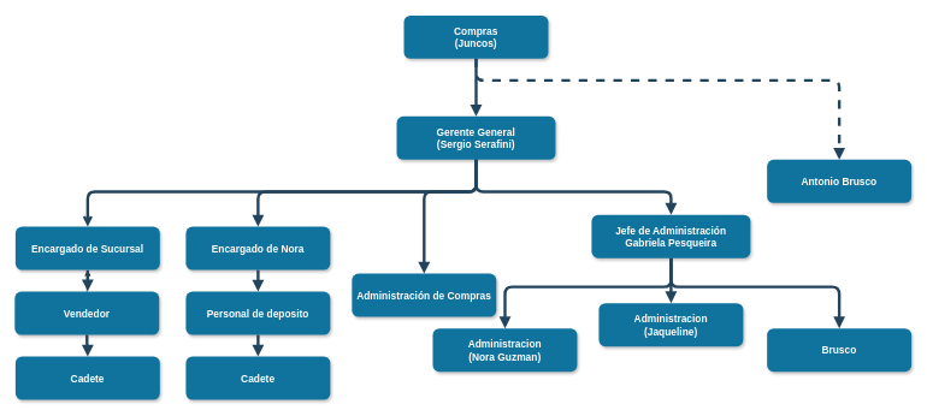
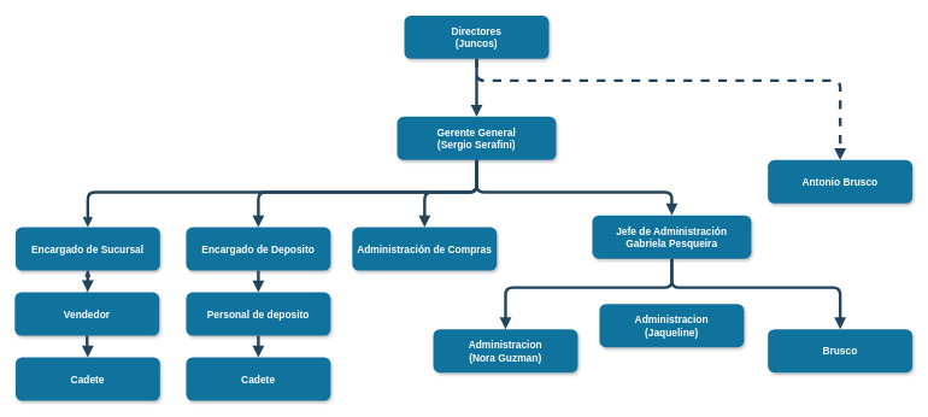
- <mxCell id="2" value="Compras&#10;(Juncos)" style="rounded=1;fillColor=#10739E;strokeColor=none;shadow=1;gradientColor=none;fontStyle=1;fontColor=#FFFFFF;fontSize=14;" parent="1" vertex="1"><mxGeometry x="559" y="20.5" width="200" height="60" as="geometry" /></mxCell>
+ <mxCell id="2" value="Directores&#10;(Juncos)" style="rounded=1;fillColor=#10739E;strokeColor=none;shadow=1;gradientColor=none;fontStyle=1;fontColor=#FFFFFF;fontSize=14;" parent="1" vertex="1"><mxGeometry x="559" y="20.5" width="200" height="60" as="geometry" /></mxCell>
- <mxCell id="9" value="Encargado de Nora" style="rounded=1;fillColor=#10739E;strokeColor=none;shadow=1;gradientColor=none;fontStyle=1;fontColor=#FFFFFF;fontSize=14;" parent="1" vertex="1"><mxGeometry x="257" y="313.5" width="200" height="60" as="geometry" /></mxCell>
+ <mxCell id="9" value="Encargado de Deposito" style="rounded=1;fillColor=#10739E;strokeColor=none;shadow=1;gradientColor=none;fontStyle=1;fontColor=#FFFFFF;fontSize=14;" parent="1" vertex="1"><mxGeometry x="257" y="313.5" width="200" height="60" as="geometry" /></mxCell>
- <mxCell id="22" value="" style="edgeStyle=elbowEdgeStyle;elbow=vertical;strokeWidth=4;endArrow=block;endFill=1;fontStyle=1;strokeColor=#23445D;entryX=0.5;entryY=0;entryDx=0;entryDy=0;exitX=0.5;exitY=1;exitDx=0;exitDy=0;" edge="1" parent="1" source="23" target="28"><mxGeometry x="22" y="165.5" width="100" height="100" as="geometry"><mxPoint x="927" y="385" as="sourcePoint" /><mxPoint x="928.5" y="475" as="targetPoint" /></mxGeometry></mxCell>
- <mxCell id="12" value="Administración de Compras" style="rounded=1;fillColor=#10739E;strokeColor=none;shadow=1;gradientColor=none;fontStyle=1;fontColor=#FFFFFF;fontSize=14;" parent="1" vertex="1"><mxGeometry x="487" y="378.5" width="200" height="60" as="geometry" /></mxCell>
+ <mxCell id="12" value="Administración de Compras" style="rounded=1;fillColor=#10739E;strokeColor=none;shadow=1;gradientColor=none;fontStyle=1;fontColor=#FFFFFF;fontSize=14;" parent="1" vertex="1"><mxGeometry x="487" y="313.5" width="200" height="60" as="geometry" /></mxCell>
